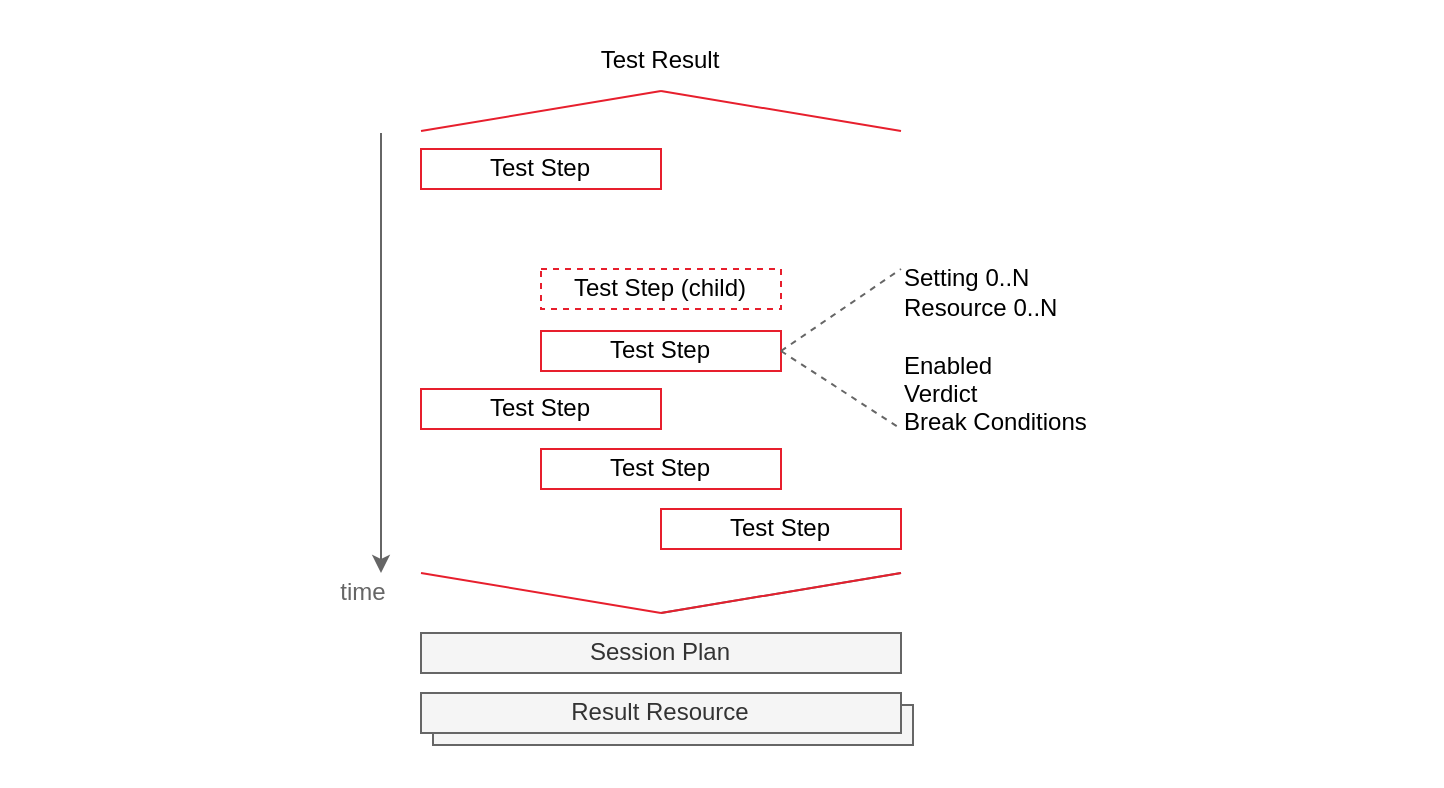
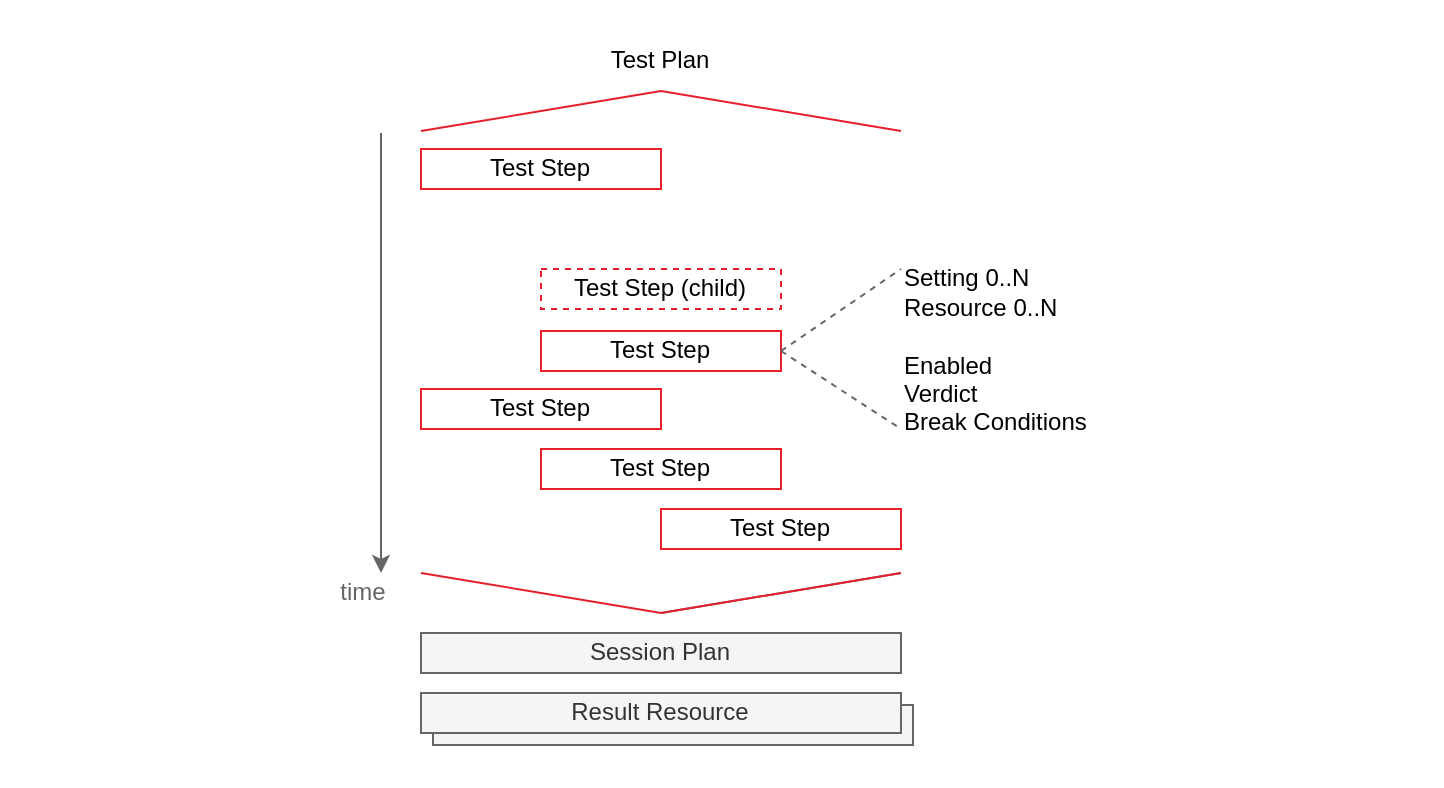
- <mxCell id="14" value="Test Result" style="text;html=1;strokeColor=none;fillColor=none;align=center;verticalAlign=middle;whiteSpace=wrap;rounded=0;dashed=1;fontStyle=0" parent="1" vertex="1"><mxGeometry x="275" y="20" width="110" height="20" as="geometry" /></mxCell>
+ <mxCell id="14" value="Test Plan" style="text;html=1;strokeColor=none;fillColor=none;align=center;verticalAlign=middle;whiteSpace=wrap;rounded=0;dashed=1;fontStyle=0" parent="1" vertex="1"><mxGeometry x="275" y="20" width="110" height="20" as="geometry" /></mxCell>
